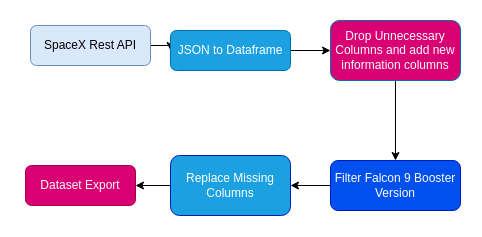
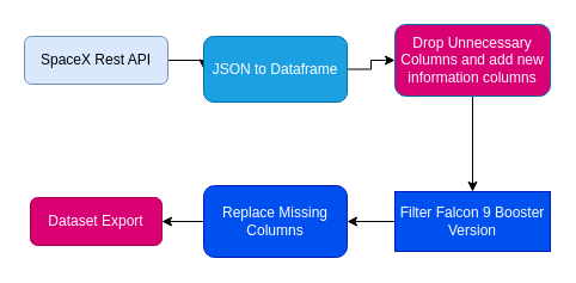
- <mxCell id="3" value="SpaceX Rest API" style="rounded=1;whiteSpace=wrap;html=1;fontSize=12;glass=0;strokeWidth=1;shadow=0;fillColor=#dae8fc;strokeColor=#6c8ebf;" parent="1" vertex="1"><mxGeometry x="30" y="25" width="120" height="40" as="geometry" /></mxCell>
+ <mxCell id="3" value="SpaceX Rest API" style="rounded=1;whiteSpace=wrap;html=1;fontSize=12;glass=0;strokeWidth=1;shadow=0;fillColor=#dae8fc;strokeColor=#6c8ebf;" parent="1" vertex="1"><mxGeometry x="20" y="30" width="120" height="40" as="geometry" /></mxCell>
- <mxCell id="5" value="JSON to Dataframe" style="rounded=1;whiteSpace=wrap;html=1;fontSize=12;glass=0;strokeWidth=1;shadow=0;fillColor=#1ba1e2;fontColor=#ffffff;strokeColor=#006EAF;" parent="1" vertex="1"><mxGeometry x="170" y="30" width="120" height="40" as="geometry" /></mxCell>
+ <mxCell id="5" value="JSON to Dataframe" style="rounded=1;whiteSpace=wrap;html=1;fontSize=12;glass=0;strokeWidth=1;shadow=0;fillColor=#1ba1e2;fontColor=#ffffff;strokeColor=#006EAF;" parent="1" vertex="1"><mxGeometry x="170" y="30" width="120" height="55" as="geometry" /></mxCell>
- <mxCell id="11" value="Replace Missing Columns" style="rounded=1;whiteSpace=wrap;html=1;fillColor=#1ba1e2;fontColor=#ffffff;strokeColor=#001DBC;" vertex="1" parent="1"><mxGeometry x="170" y="155" width="120" height="60" as="geometry" /></mxCell>
+ <mxCell id="11" value="Replace Missing Columns" style="rounded=1;whiteSpace=wrap;html=1;fillColor=#0050ef;fontColor=#ffffff;strokeColor=#001DBC;" vertex="1" parent="1"><mxGeometry x="170" y="155" width="120" height="60" as="geometry" /></mxCell>
- <mxCell id="9" value="Filter Falcon 9 Booster Version" style="rounded=1;whiteSpace=wrap;html=1;fillColor=#0050ef;fontColor=#ffffff;strokeColor=#001DBC;" vertex="1" parent="1"><mxGeometry x="330" y="160" width="130" height="50" as="geometry" /></mxCell>
+ <mxCell id="9" value="Filter Falcon 9 Booster Version" style="whiteSpace=wrap;html=1;fillColor=#0050ef;fontColor=#ffffff;strokeColor=#001DBC;rounded=0;" vertex="1" parent="1"><mxGeometry x="330" y="160" width="130" height="50" as="geometry" /></mxCell>
